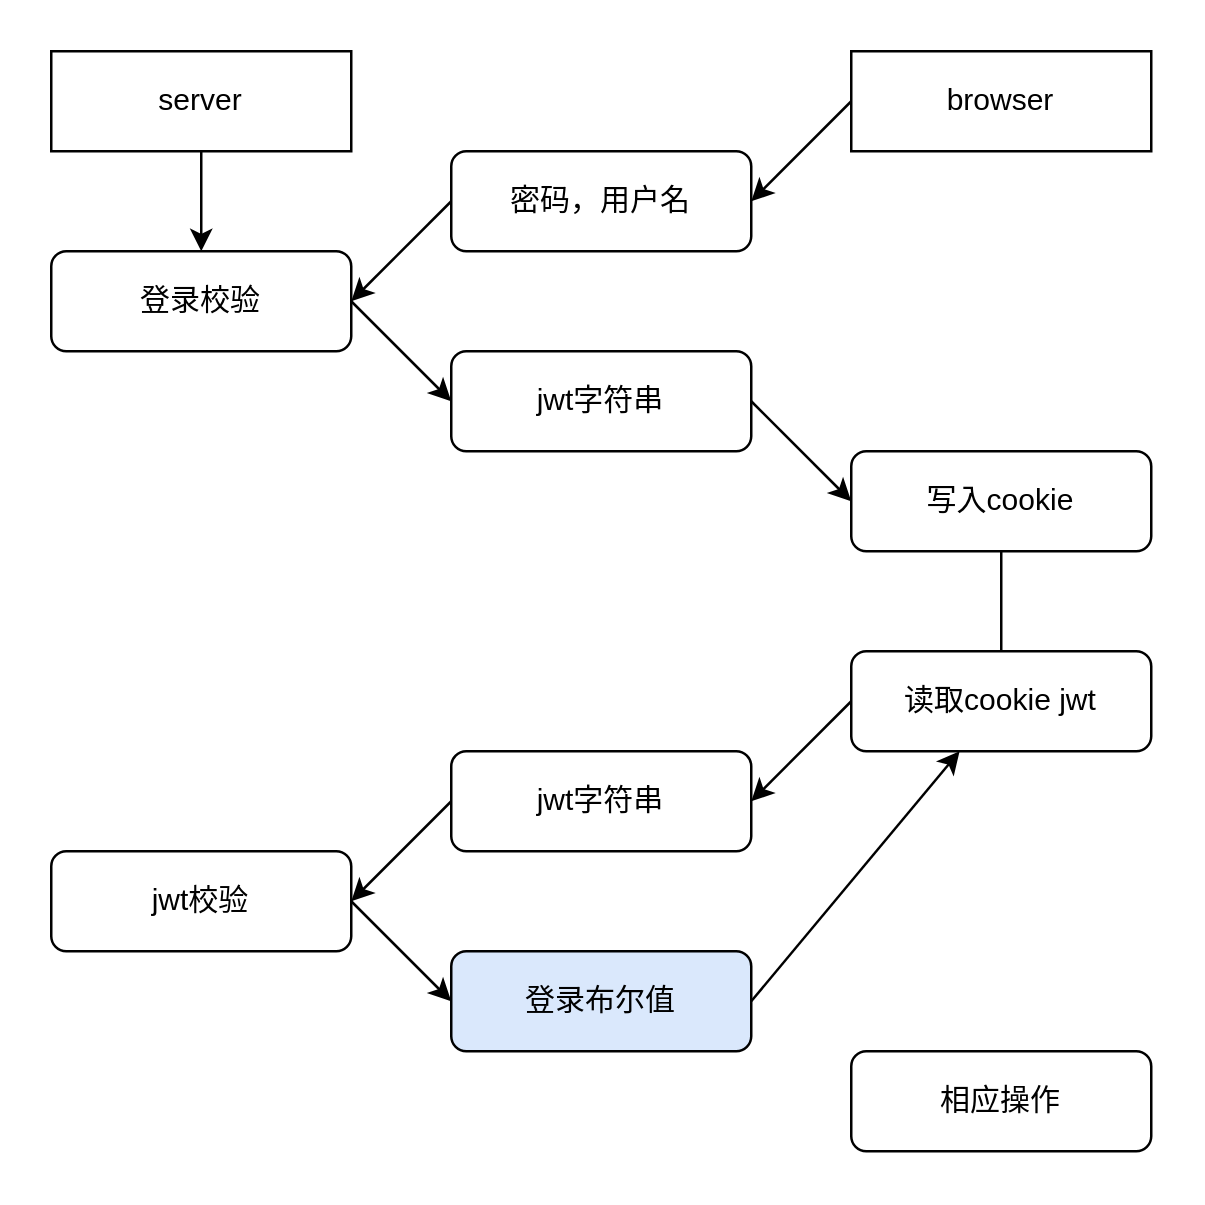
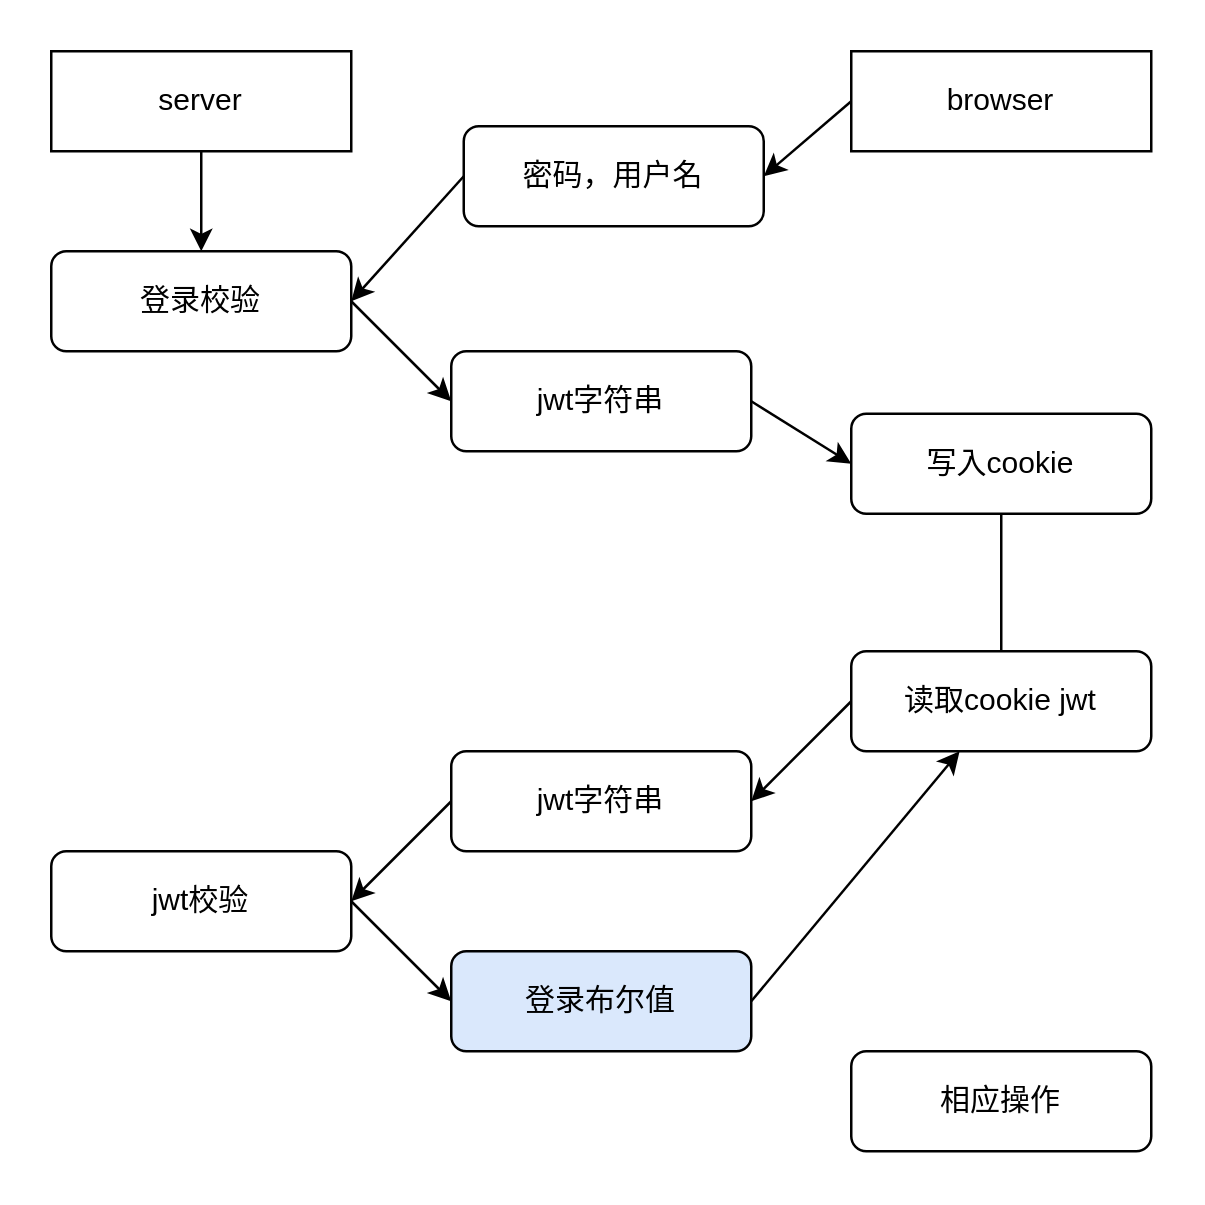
- <mxCell id="9" value="密码，用户名" style="rounded=1;whiteSpace=wrap;html=1;" parent="1" vertex="1"><mxGeometry x="180" y="60" width="120" height="40" as="geometry" /></mxCell>
+ <mxCell id="9" value="密码，用户名" style="rounded=1;whiteSpace=wrap;html=1;" parent="1" vertex="1"><mxGeometry x="185" y="50" width="120" height="40" as="geometry" /></mxCell>
- <mxCell id="13" value="写入cookie" style="rounded=1;whiteSpace=wrap;html=1;" parent="1" vertex="1"><mxGeometry x="340" y="180" width="120" height="40" as="geometry" /></mxCell>
+ <mxCell id="13" value="写入cookie" style="rounded=1;whiteSpace=wrap;html=1;" parent="1" vertex="1"><mxGeometry x="340" y="165" width="120" height="40" as="geometry" /></mxCell>
